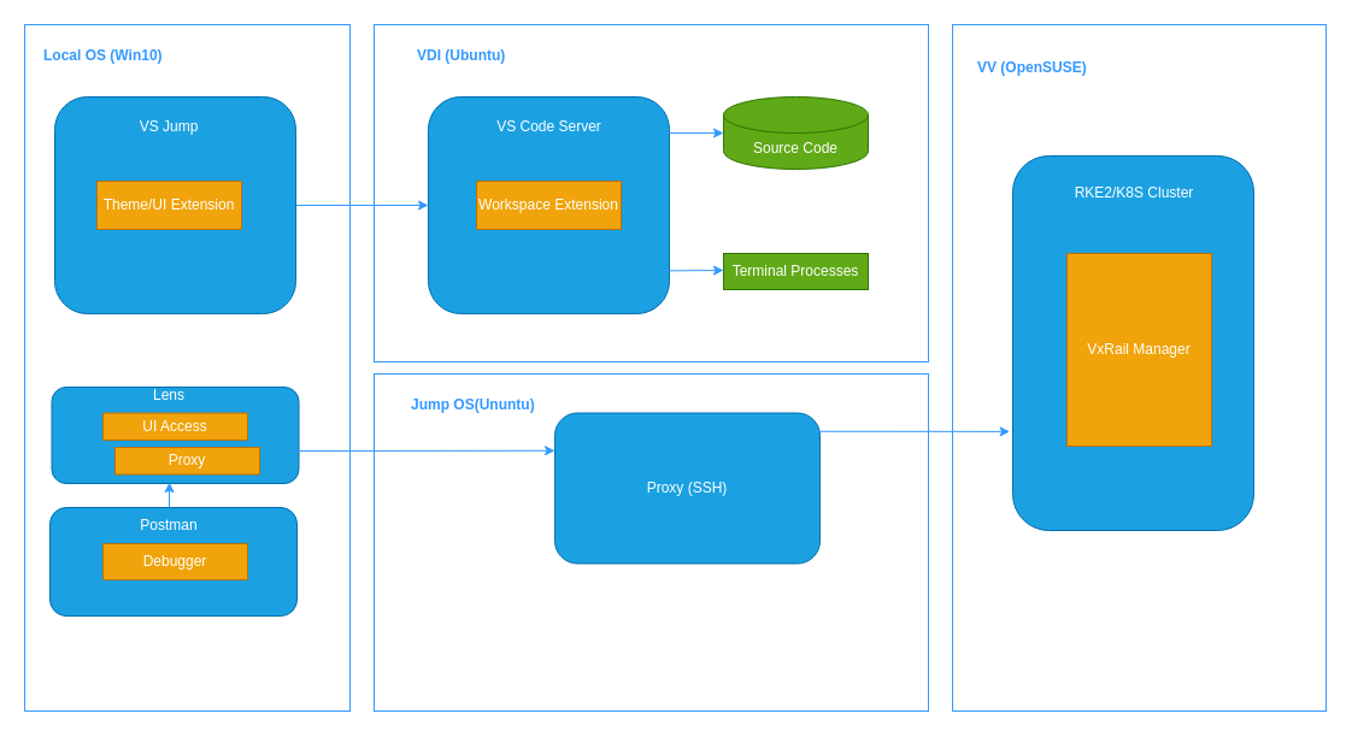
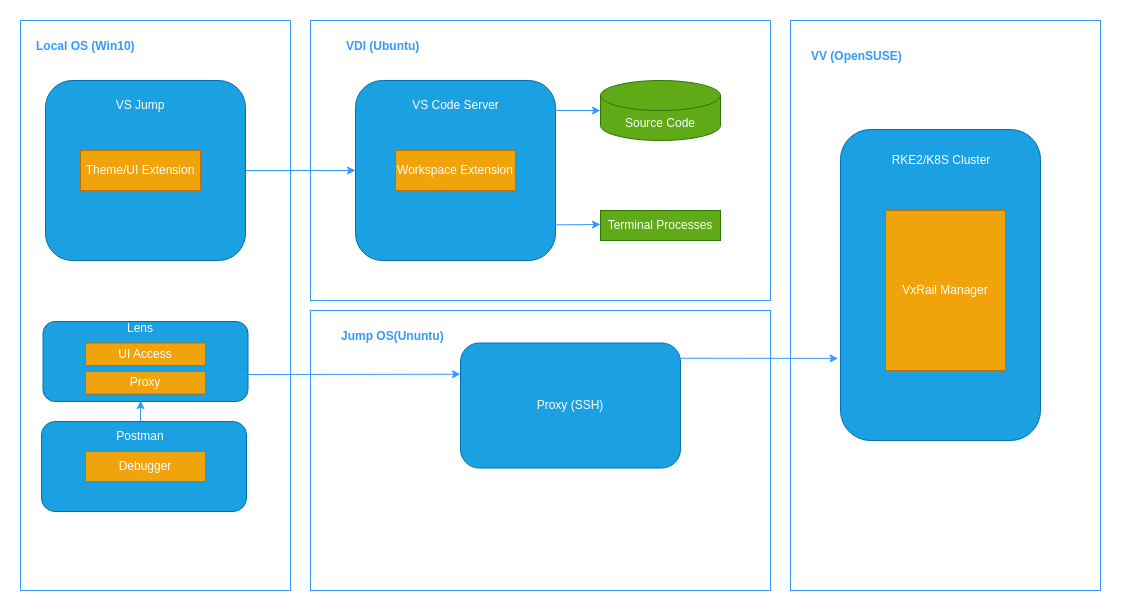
- <mxCell id="30" value="Proxy" style="rounded=0;whiteSpace=wrap;html=1;glass=0;fontSize=12;fontColor=#FFFFFF;fillColor=#f0a30a;strokeColor=#BD7000;" vertex="1" parent="1"><mxGeometry x="95" y="371" width="120" height="22.5" as="geometry" /></mxCell>
+ <mxCell id="30" value="Proxy" style="rounded=0;whiteSpace=wrap;html=1;glass=0;fontSize=12;fontColor=#FFFFFF;fillColor=#f0a30a;strokeColor=#BD7000;" vertex="1" parent="1"><mxGeometry x="85" y="371" width="120" height="22.5" as="geometry" /></mxCell>
